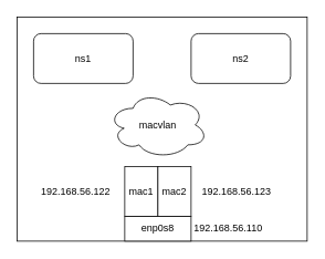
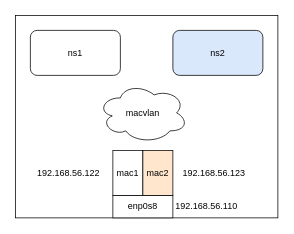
- <mxCell id="4" value="ns2" style="rounded=1;whiteSpace=wrap;html=1;" vertex="1" parent="1"><mxGeometry x="230" y="40" width="120" height="60" as="geometry" /></mxCell>
+ <mxCell id="4" value="ns2" style="rounded=1;whiteSpace=wrap;html=1;fillColor=#dae8fc;" vertex="1" parent="1"><mxGeometry x="230" y="40" width="120" height="60" as="geometry" /></mxCell>
- <mxCell id="7" value="mac2" style="rounded=0;whiteSpace=wrap;html=1;" vertex="1" parent="1"><mxGeometry x="190" y="200" width="40" height="60" as="geometry" /></mxCell>
+ <mxCell id="7" value="mac2" style="rounded=0;whiteSpace=wrap;html=1;fillColor=#ffe6cc;" vertex="1" parent="1"><mxGeometry x="190" y="200" width="40" height="60" as="geometry" /></mxCell>
